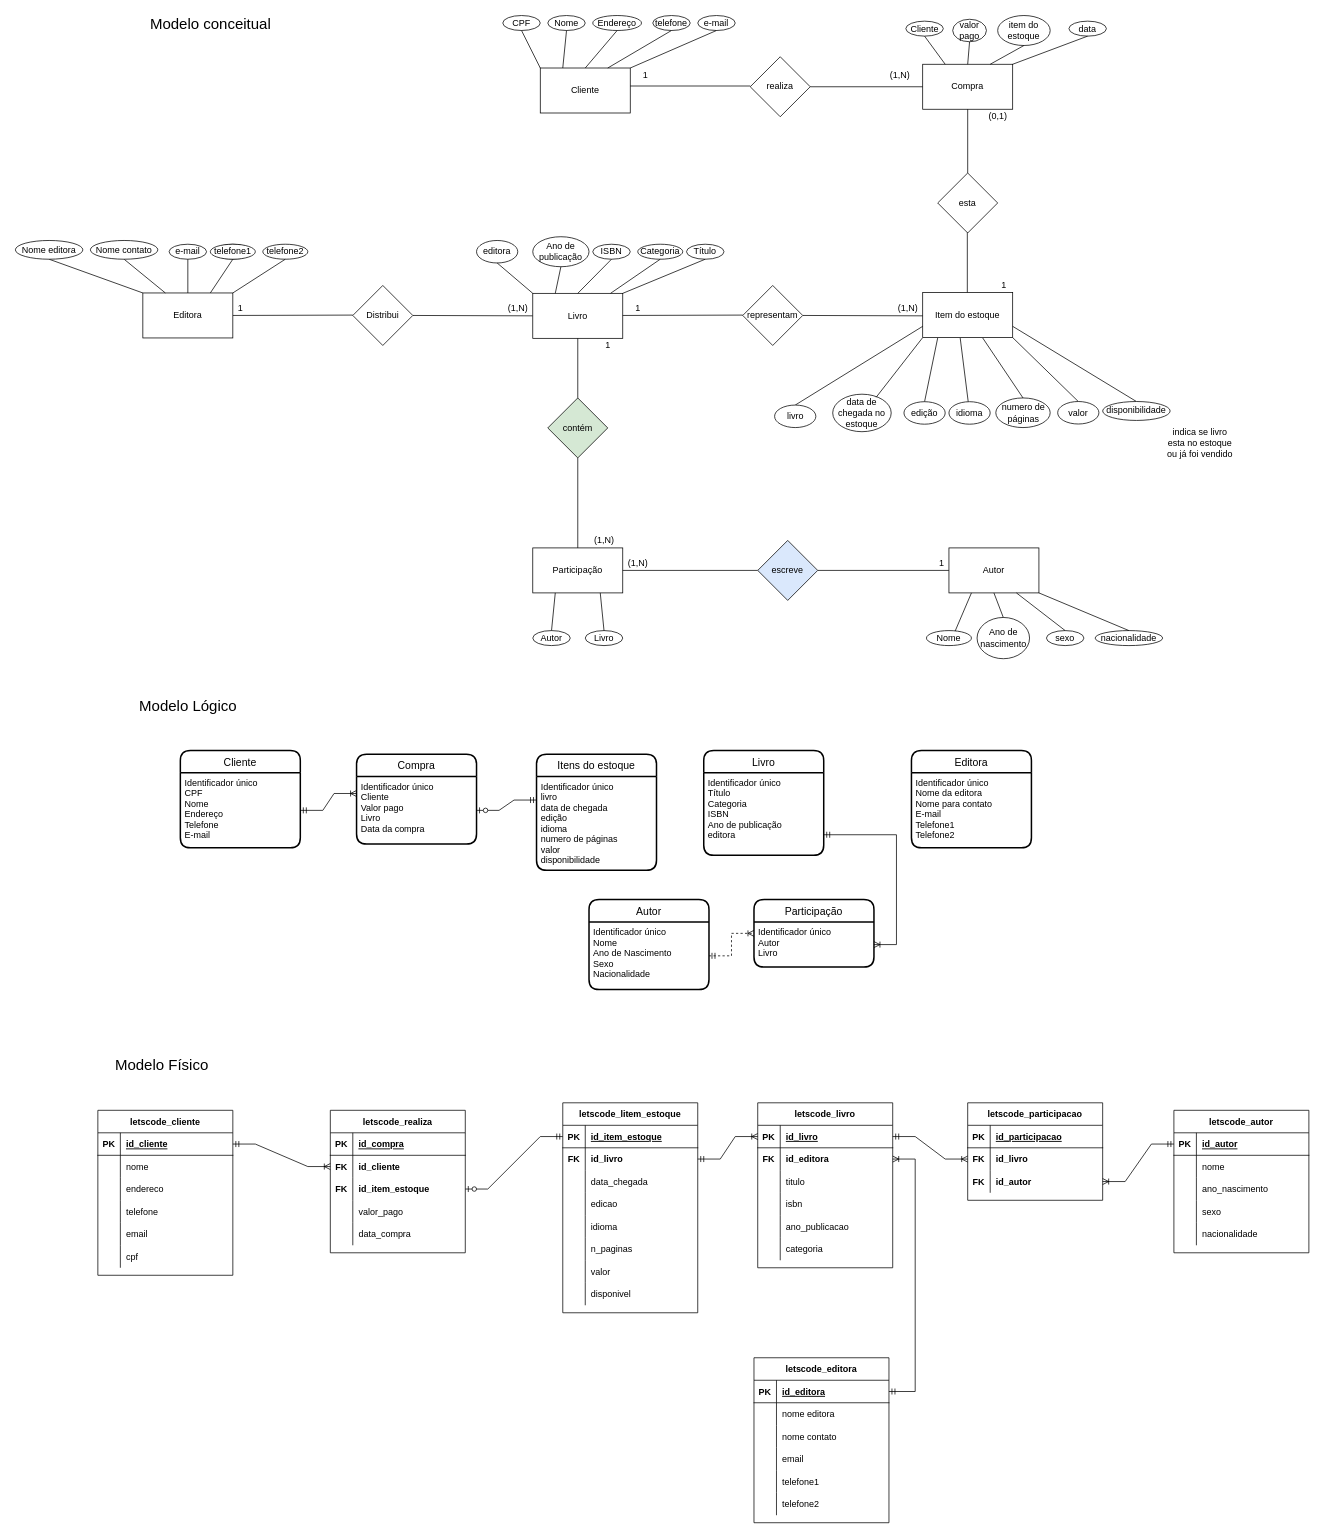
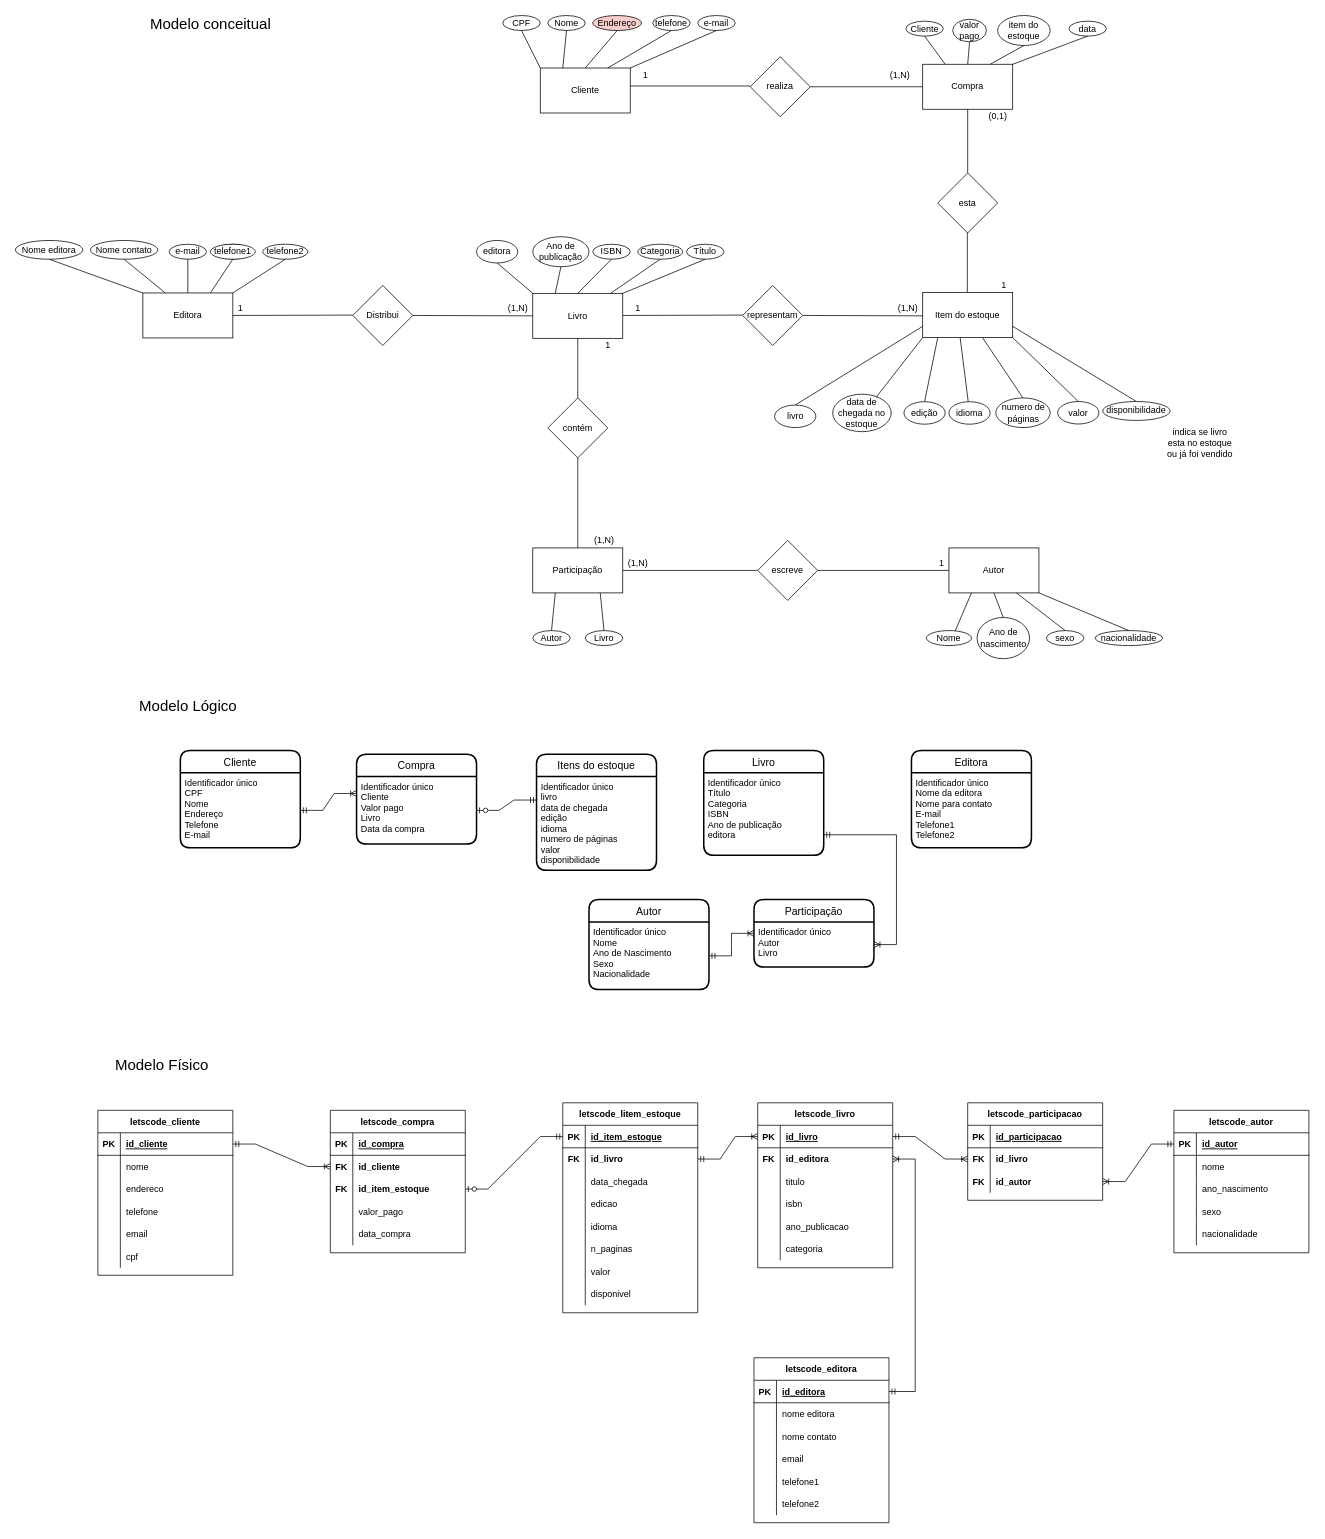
- <mxCell id="23" value="Endereço" style="ellipse;whiteSpace=wrap;html=1;" parent="1" vertex="1"><mxGeometry x="790" y="20" width="65" height="20" as="geometry" /></mxCell>
+ <mxCell id="23" value="Endereço" style="ellipse;whiteSpace=wrap;html=1;fillColor=#f8cecc;" parent="1" vertex="1"><mxGeometry x="790" y="20" width="65" height="20" as="geometry" /></mxCell>
- <mxCell id="93" value="contém" style="rhombus;whiteSpace=wrap;html=1;direction=east;fillColor=#d5e8d4;" parent="1" vertex="1"><mxGeometry x="730" y="530" width="80" height="80" as="geometry" /></mxCell>
+ <mxCell id="93" value="contém" style="rhombus;whiteSpace=wrap;html=1;direction=east;" parent="1" vertex="1"><mxGeometry x="730" y="530" width="80" height="80" as="geometry" /></mxCell>
- <mxCell id="75" value="escreve" style="rhombus;whiteSpace=wrap;html=1;direction=east;fillColor=#dae8fc;" parent="1" vertex="1"><mxGeometry x="1010" y="720" width="80" height="80" as="geometry" /></mxCell>
+ <mxCell id="75" value="escreve" style="rhombus;whiteSpace=wrap;html=1;direction=east;" parent="1" vertex="1"><mxGeometry x="1010" y="720" width="80" height="80" as="geometry" /></mxCell>
- <mxCell id="72" value="" style="edgeStyle=entityRelationEdgeStyle;fontSize=12;html=1;endArrow=ERoneToMany;startArrow=ERmandOne;rounded=0;exitX=1;exitY=0.5;exitDx=0;exitDy=0;entryX=0;entryY=0.25;entryDx=0;entryDy=0;dashed=1;" parent="1" source="62" target="64" edge="1"><mxGeometry width="100" height="100" relative="1" as="geometry"><mxPoint x="1023" y="1399" as="sourcePoint" /><mxPoint x="906" y="1399" as="targetPoint" /></mxGeometry></mxCell>
+ <mxCell id="72" value="" style="edgeStyle=entityRelationEdgeStyle;fontSize=12;html=1;endArrow=ERoneToMany;startArrow=ERmandOne;rounded=0;exitX=1;exitY=0.5;exitDx=0;exitDy=0;entryX=0;entryY=0.25;entryDx=0;entryDy=0;" parent="1" source="62" target="64" edge="1"><mxGeometry width="100" height="100" relative="1" as="geometry"><mxPoint x="1023" y="1399" as="sourcePoint" /><mxPoint x="906" y="1399" as="targetPoint" /></mxGeometry></mxCell>
- <mxCell id="119" value="letscode_realiza" style="shape=table;startSize=30;container=1;collapsible=1;childLayout=tableLayout;fixedRows=1;rowLines=0;fontStyle=1;align=center;resizeLast=1;fontSize=12;" parent="1" vertex="1"><mxGeometry x="440" y="1480" width="180" height="190" as="geometry" /></mxCell>
+ <mxCell id="119" value="letscode_compra" style="shape=table;startSize=30;container=1;collapsible=1;childLayout=tableLayout;fixedRows=1;rowLines=0;fontStyle=1;align=center;resizeLast=1;fontSize=12;" parent="1" vertex="1"><mxGeometry x="440" y="1480" width="180" height="190" as="geometry" /></mxCell>
